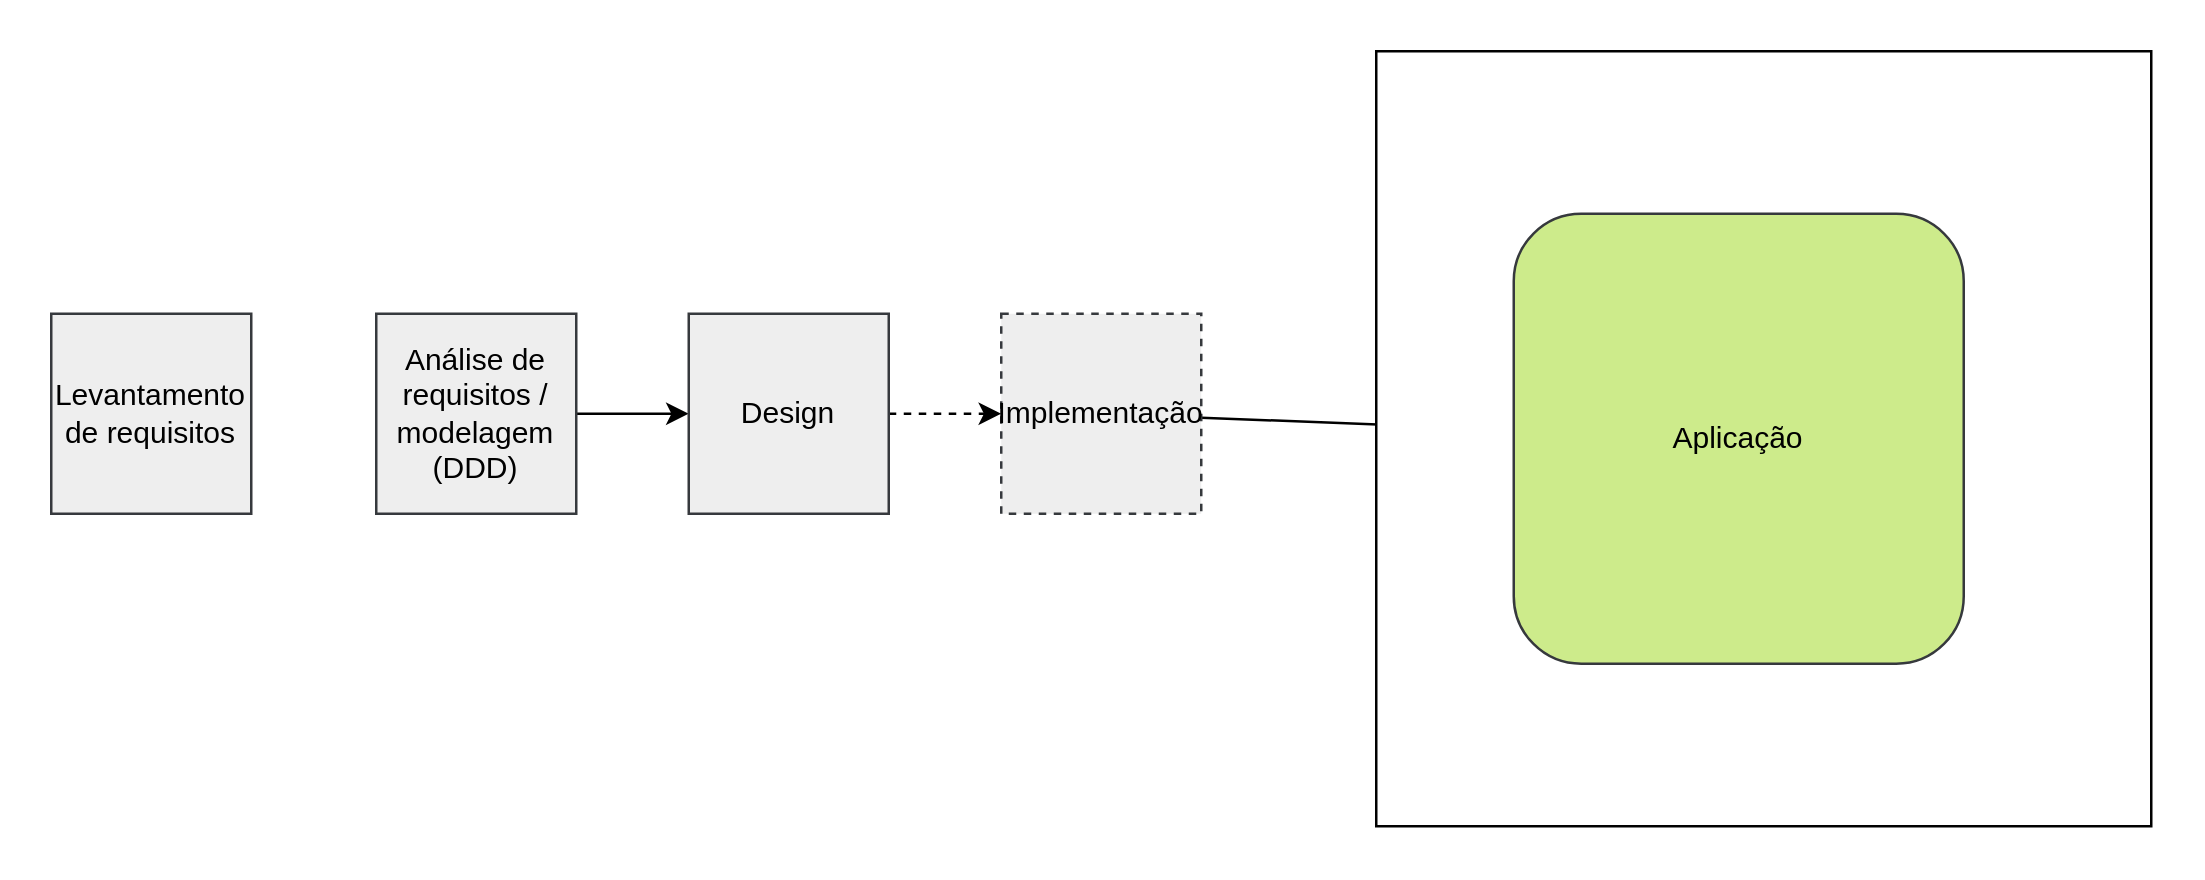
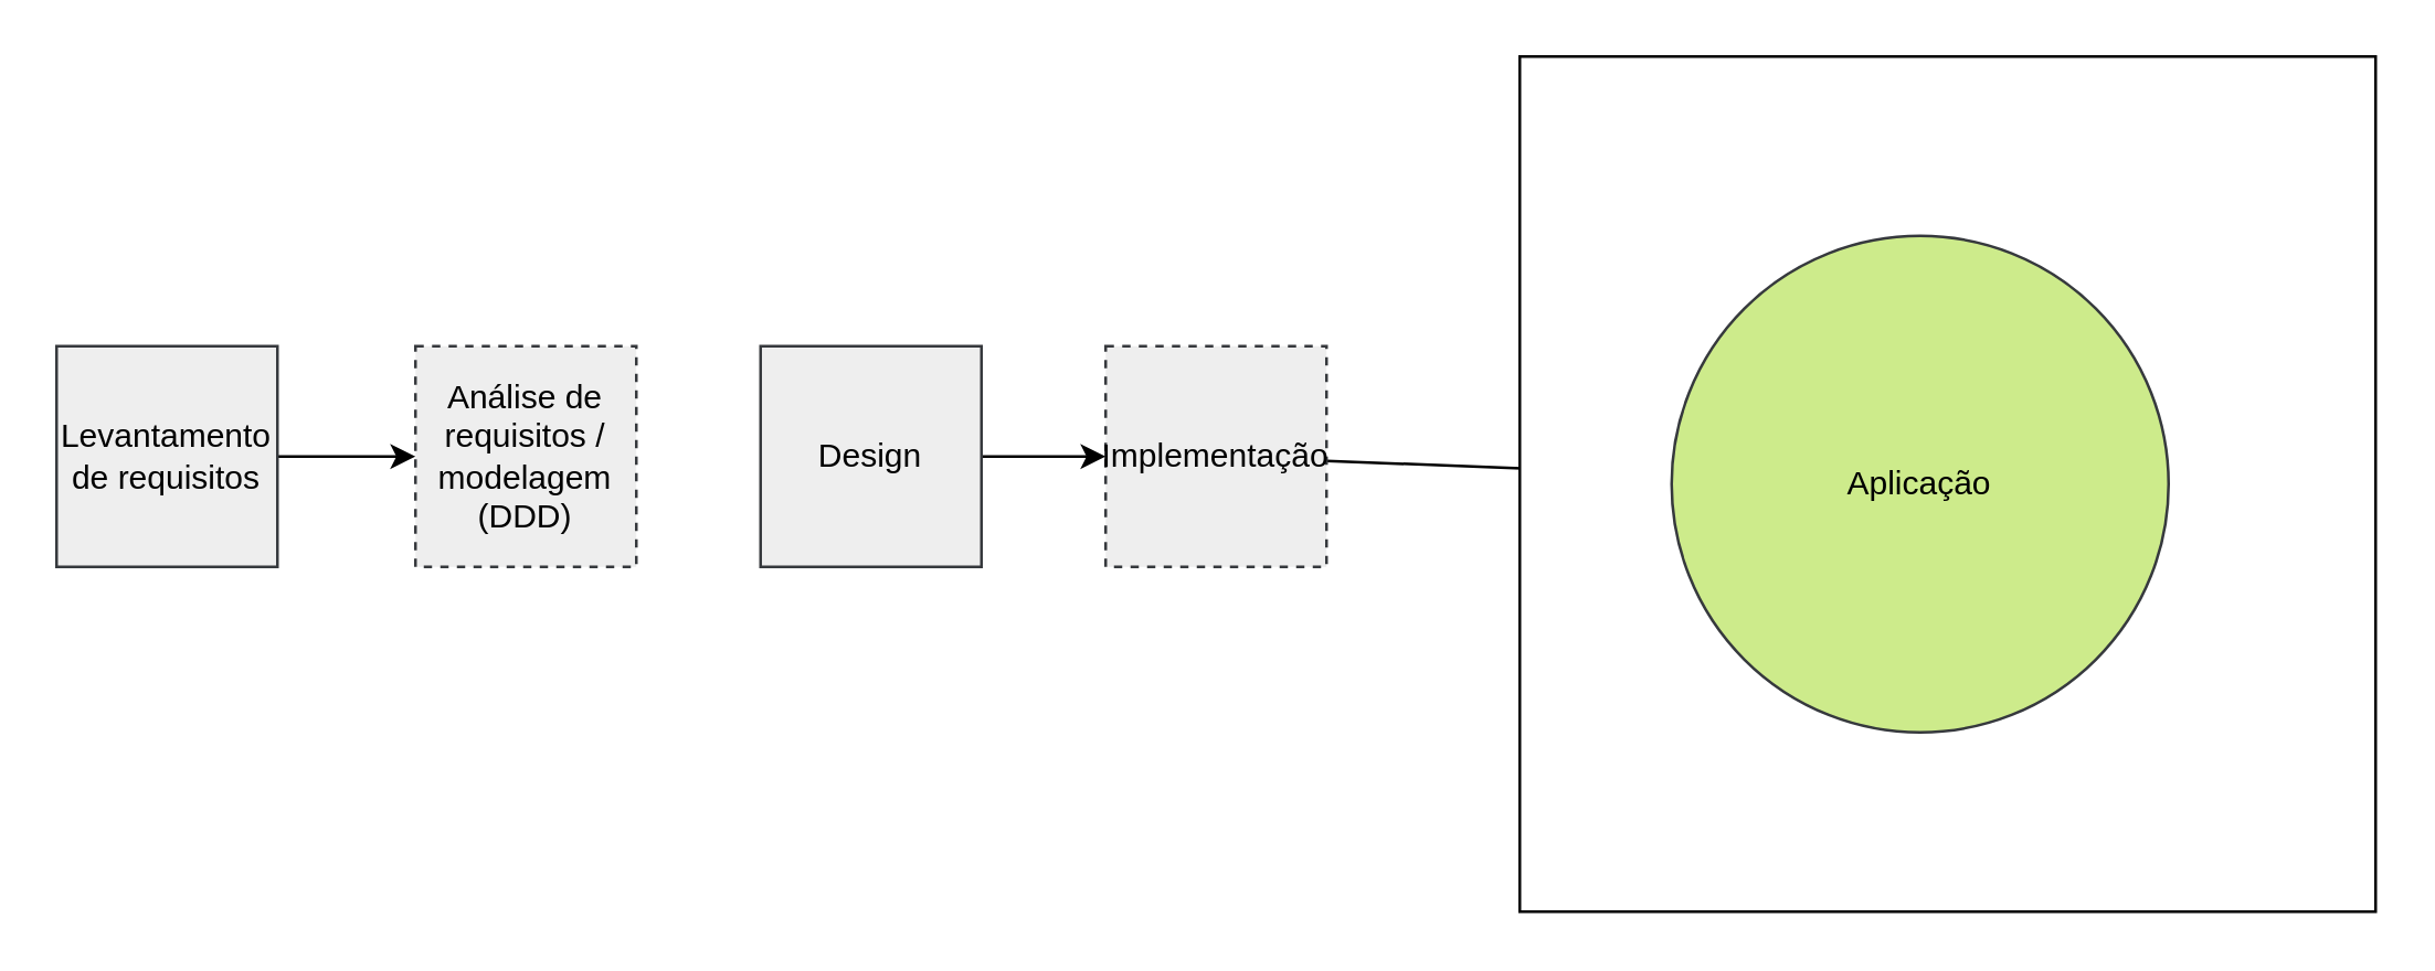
+ <mxCell id="2" style="edgeStyle=none;html=1;fontColor=#000000;" edge="1" parent="1" source="3" target="5"><mxGeometry relative="1" as="geometry" /></mxCell>
- <mxCell id="5" value="&lt;span style=&quot;color: rgb(0, 0, 0);&quot;&gt;Análise de requisitos / modelagem (DDD)&lt;/span&gt;" style="whiteSpace=wrap;html=1;aspect=fixed;fillColor=#eeeeee;strokeColor=#36393d;" vertex="1" parent="1"><mxGeometry x="150" y="125" width="80" height="80" as="geometry" /></mxCell>
+ <mxCell id="5" value="&lt;span style=&quot;color: rgb(0, 0, 0);&quot;&gt;Análise de requisitos / modelagem (DDD)&lt;/span&gt;" style="whiteSpace=wrap;html=1;aspect=fixed;fillColor=#eeeeee;strokeColor=#36393d;dashed=1;" vertex="1" parent="1"><mxGeometry x="150" y="125" width="80" height="80" as="geometry" /></mxCell>
- <mxCell id="4" style="edgeStyle=none;html=1;fontColor=#000000;" edge="1" parent="1" source="5" target="7"><mxGeometry relative="1" as="geometry" /></mxCell>
- <mxCell id="6" style="edgeStyle=none;html=1;fontColor=#000000;dashed=1;" edge="1" parent="1" source="7" target="9"><mxGeometry relative="1" as="geometry" /></mxCell>
+ <mxCell id="6" style="edgeStyle=none;html=1;fontColor=#000000;" edge="1" parent="1" source="7" target="9"><mxGeometry relative="1" as="geometry" /></mxCell>
- <mxCell id="11" value="&lt;span style=&quot;color: rgb(0, 0, 0);&quot;&gt;Aplicação&lt;/span&gt;" style="whiteSpace=wrap;html=1;aspect=fixed;fillColor=#cdeb8b;strokeColor=#36393d;rounded=1;" vertex="1" parent="1"><mxGeometry x="605" y="85" width="180" height="180" as="geometry" /></mxCell>
+ <mxCell id="11" value="&lt;span style=&quot;color: rgb(0, 0, 0);&quot;&gt;Aplicação&lt;/span&gt;" style="ellipse;whiteSpace=wrap;html=1;aspect=fixed;fillColor=#cdeb8b;strokeColor=#36393d;" vertex="1" parent="1"><mxGeometry x="605" y="85" width="180" height="180" as="geometry" /></mxCell>
